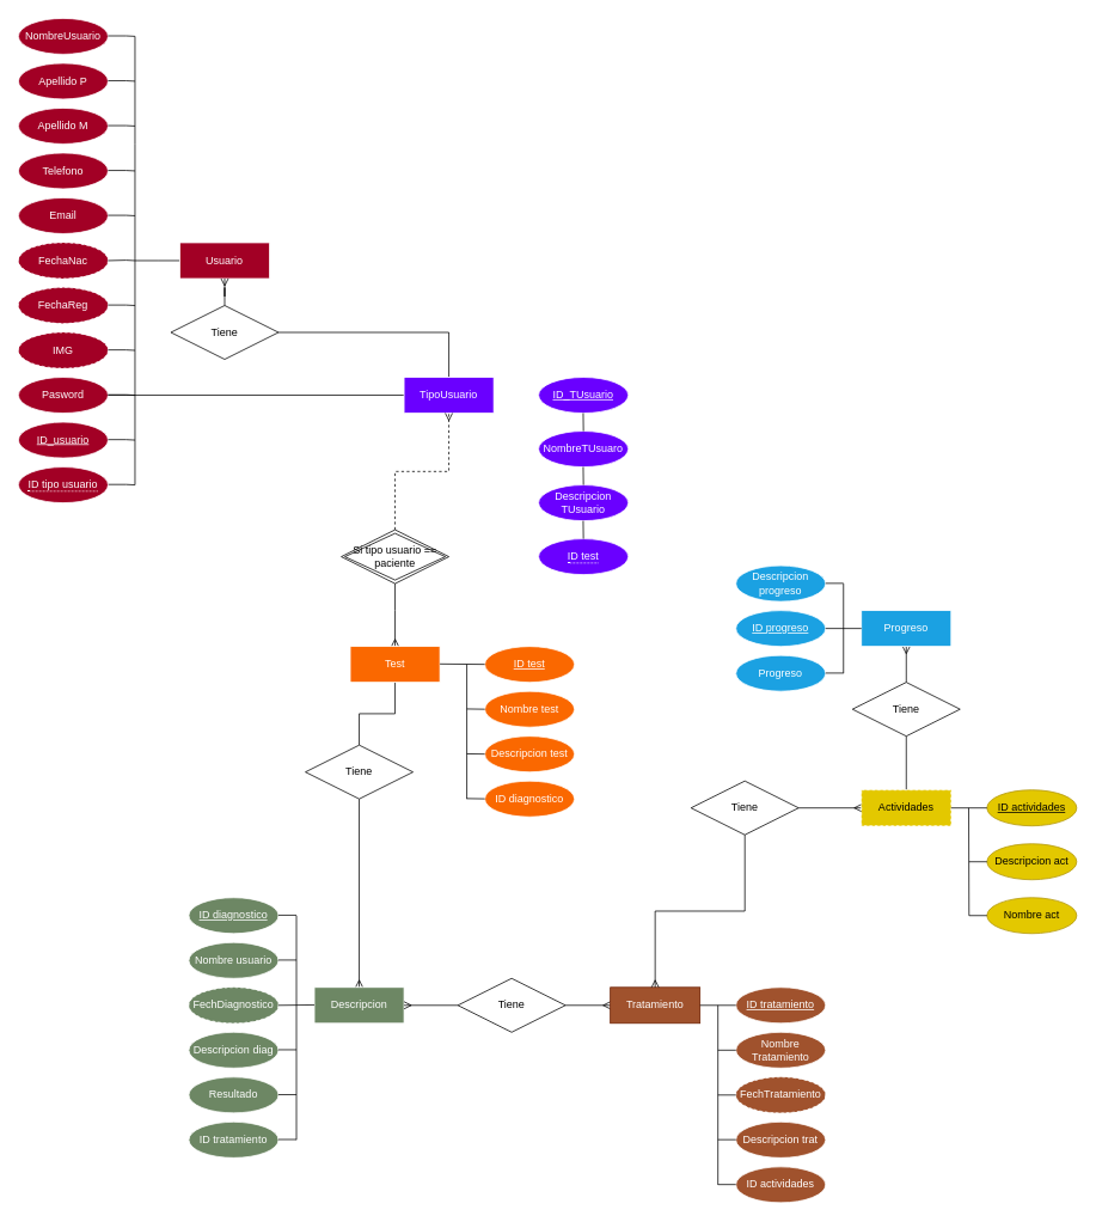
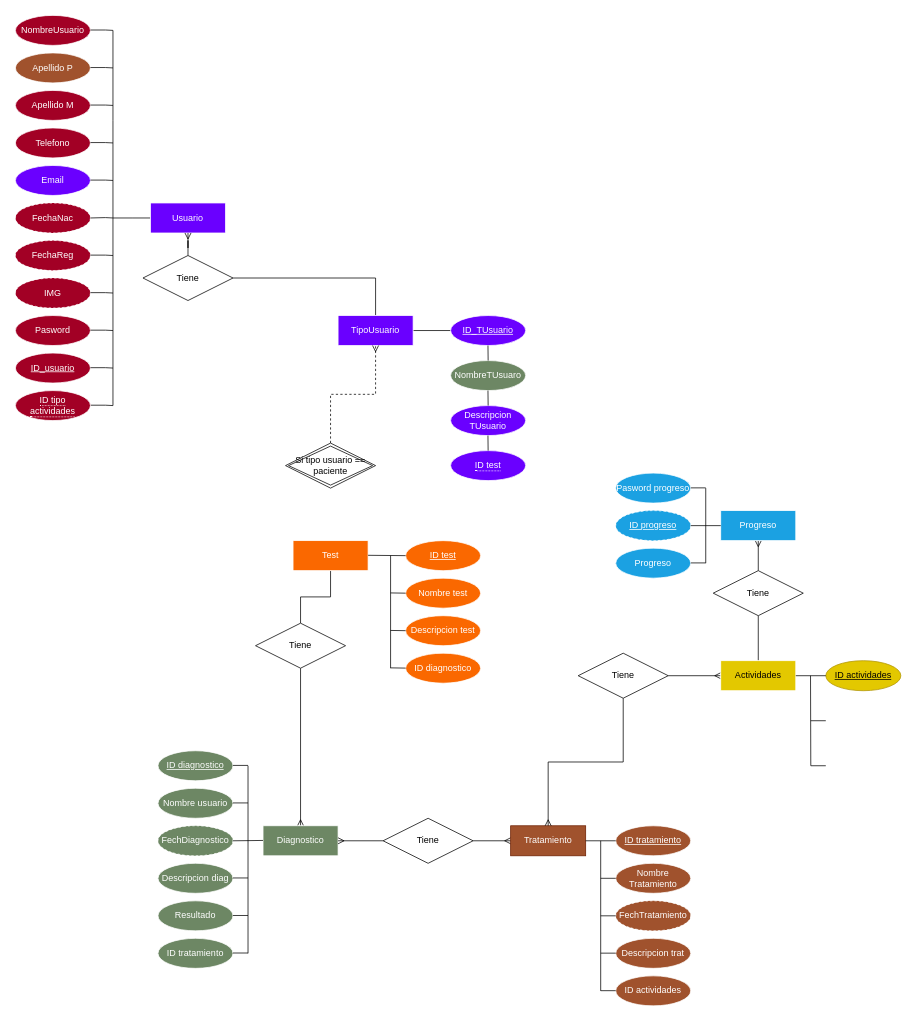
- <mxCell id="5" value="Apellido P" style="ellipse;whiteSpace=wrap;html=1;align=center;fillColor=#a20025;fontColor=#ffffff;strokeColor=#FFFFFF;" parent="1" vertex="1"><mxGeometry x="20" y="70" width="100" height="40" as="geometry" /></mxCell>
+ <mxCell id="5" value="Apellido P" style="ellipse;whiteSpace=wrap;html=1;align=center;fillColor=#a0522d;fontColor=#ffffff;strokeColor=#FFFFFF;" parent="1" vertex="1"><mxGeometry x="20" y="70" width="100" height="40" as="geometry" /></mxCell>
- <mxCell id="8" value="Email" style="ellipse;whiteSpace=wrap;html=1;align=center;fillColor=#a20025;fontColor=#ffffff;strokeColor=#FFFFFF;" parent="1" vertex="1"><mxGeometry x="20" y="220" width="100" height="40" as="geometry" /></mxCell>
+ <mxCell id="8" value="Email" style="ellipse;whiteSpace=wrap;html=1;align=center;fillColor=#6a00ff;fontColor=#ffffff;strokeColor=#FFFFFF;" parent="1" vertex="1"><mxGeometry x="20" y="220" width="100" height="40" as="geometry" /></mxCell>
- <mxCell id="3" value="Usuario" style="whiteSpace=wrap;html=1;align=center;fillStyle=solid;fillColor=#a20025;fontColor=#ffffff;strokeColor=#FFFFFF;" parent="1" vertex="1"><mxGeometry x="200" y="270" width="100" height="40" as="geometry" /></mxCell>
+ <mxCell id="3" value="Usuario" style="whiteSpace=wrap;html=1;align=center;fillStyle=solid;fillColor=#6a00ff;fontColor=#ffffff;strokeColor=#FFFFFF;" parent="1" vertex="1"><mxGeometry x="200" y="270" width="100" height="40" as="geometry" /></mxCell>
- <mxCell id="30" value="" style="edgeStyle=orthogonalEdgeStyle;rounded=0;orthogonalLoop=1;jettySize=auto;html=1;endArrow=none;endFill=0;" parent="1" source="31" target="12" edge="1"><mxGeometry relative="1" as="geometry" /></mxCell>
+ <mxCell id="30" value="" style="edgeStyle=orthogonalEdgeStyle;rounded=0;orthogonalLoop=1;jettySize=auto;html=1;endArrow=none;endFill=0;" parent="1" source="31" target="34" edge="1"><mxGeometry relative="1" as="geometry" /></mxCell>
- <mxCell id="32" value="NombreTUsuaro" style="ellipse;whiteSpace=wrap;html=1;align=center;fillColor=#6a00ff;fontColor=#ffffff;strokeColor=#FFFFFF;" parent="1" vertex="1"><mxGeometry x="600" y="480" width="100" height="40" as="geometry" /></mxCell>
+ <mxCell id="32" value="NombreTUsuaro" style="ellipse;whiteSpace=wrap;html=1;align=center;fillColor=#6d8764;fontColor=#ffffff;strokeColor=#FFFFFF;" parent="1" vertex="1"><mxGeometry x="600" y="480" width="100" height="40" as="geometry" /></mxCell>
- <mxCell id="26" value="&lt;span style=&quot;border-bottom: 1px dotted&quot;&gt;ID tipo usuario&lt;/span&gt;" style="ellipse;whiteSpace=wrap;html=1;align=center;fillColor=#a20025;fontColor=#ffffff;strokeColor=#FFFFFF;" parent="1" vertex="1"><mxGeometry x="20" y="520" width="100" height="40" as="geometry" /></mxCell>
+ <mxCell id="26" value="&lt;span style=&quot;border-bottom: 1px dotted&quot;&gt;ID tipo actividades&lt;/span&gt;" style="ellipse;whiteSpace=wrap;html=1;align=center;fillColor=#a20025;fontColor=#ffffff;strokeColor=#FFFFFF;" parent="1" vertex="1"><mxGeometry x="20" y="520" width="100" height="40" as="geometry" /></mxCell>
- <mxCell id="99" value="Descripcion progreso" style="ellipse;whiteSpace=wrap;html=1;align=center;fillColor=#1ba1e2;fontColor=#ffffff;strokeColor=#FFFFFF;" parent="1" vertex="1"><mxGeometry x="820" y="630" width="100" height="40" as="geometry" /></mxCell>
+ <mxCell id="99" value="Pasword progreso" style="ellipse;whiteSpace=wrap;html=1;align=center;fillColor=#1ba1e2;fontColor=#ffffff;strokeColor=#FFFFFF;" parent="1" vertex="1"><mxGeometry x="820" y="630" width="100" height="40" as="geometry" /></mxCell>
- <mxCell id="35" value="" style="edgeStyle=orthogonalEdgeStyle;rounded=0;orthogonalLoop=1;jettySize=auto;html=1;endArrow=ERmany;endFill=0;" parent="1" source="37" target="39" edge="1"><mxGeometry relative="1" as="geometry"><Array as="points"><mxPoint x="440" y="680" /><mxPoint x="440" y="680" /></Array></mxGeometry></mxCell>
- <mxCell id="100" value="ID progreso" style="ellipse;whiteSpace=wrap;html=1;align=center;fontStyle=4;fillColor=#1ba1e2;fontColor=#ffffff;strokeColor=#FFFFFF;" parent="1" vertex="1"><mxGeometry x="820" y="680" width="100" height="40" as="geometry" /></mxCell>
+ <mxCell id="100" value="ID progreso" style="ellipse;whiteSpace=wrap;html=1;align=center;fontStyle=4;fillColor=#1ba1e2;fontColor=#ffffff;strokeColor=#FFFFFF;dashed=1;" parent="1" vertex="1"><mxGeometry x="820" y="680" width="100" height="40" as="geometry" /></mxCell>
- <mxCell id="88" value="Actividades" style="whiteSpace=wrap;html=1;align=center;fillColor=#e3c800;fontColor=#000000;strokeColor=#FFFFFF;dashed=1;" parent="1" vertex="1"><mxGeometry x="960" y="880" width="100" height="40" as="geometry" /></mxCell>
+ <mxCell id="88" value="Actividades" style="whiteSpace=wrap;html=1;align=center;fillColor=#e3c800;fontColor=#000000;strokeColor=#FFFFFF;" parent="1" vertex="1"><mxGeometry x="960" y="880" width="100" height="40" as="geometry" /></mxCell>
- <mxCell id="90" value="Descripcion act" style="ellipse;whiteSpace=wrap;html=1;align=center;fillColor=#e3c800;fontColor=#000000;strokeColor=#B09500;" parent="1" vertex="1"><mxGeometry x="1100" y="940" width="100" height="40" as="geometry" /></mxCell>
- <mxCell id="91" value="Nombre act" style="ellipse;whiteSpace=wrap;html=1;align=center;fillColor=#e3c800;fontColor=#000000;strokeColor=#B09500;" parent="1" vertex="1"><mxGeometry x="1100" y="1000" width="100" height="40" as="geometry" /></mxCell>
- <mxCell id="49" value="Descripcion" style="whiteSpace=wrap;html=1;align=center;fillColor=#6d8764;fontColor=#ffffff;strokeColor=#FFFFFF;" parent="1" vertex="1"><mxGeometry x="350" y="1100" width="100" height="40" as="geometry" /></mxCell>
+ <mxCell id="49" value="Diagnostico" style="whiteSpace=wrap;html=1;align=center;fillColor=#6d8764;fontColor=#ffffff;strokeColor=#FFFFFF;" parent="1" vertex="1"><mxGeometry x="350" y="1100" width="100" height="40" as="geometry" /></mxCell>
